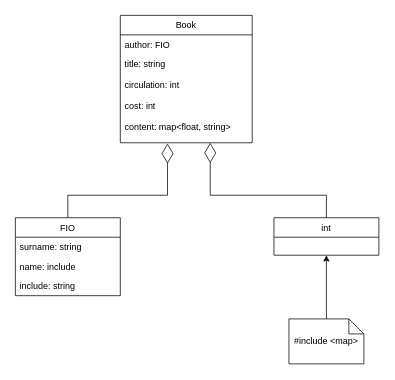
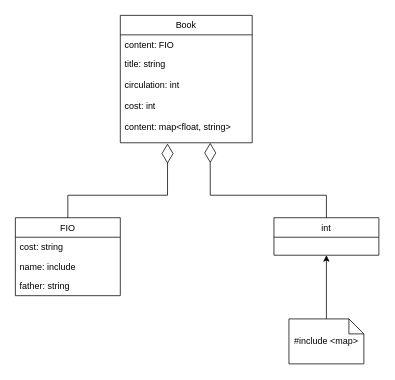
- <mxCell id="3" value="author: FIO" style="text;strokeColor=none;fillColor=none;align=left;verticalAlign=top;spacingLeft=4;spacingRight=4;overflow=hidden;rotatable=0;points=[[0,0.5],[1,0.5]];portConstraint=eastwest;" vertex="1" parent="2"><mxGeometry y="26" width="176" height="26" as="geometry" /></mxCell>
+ <mxCell id="3" value="content: FIO" style="text;strokeColor=none;fillColor=none;align=left;verticalAlign=top;spacingLeft=4;spacingRight=4;overflow=hidden;rotatable=0;points=[[0,0.5],[1,0.5]];portConstraint=eastwest;" vertex="1" parent="2"><mxGeometry y="26" width="176" height="26" as="geometry" /></mxCell>
- <mxCell id="6" value="surname: string" style="text;strokeColor=none;fillColor=none;align=left;verticalAlign=top;spacingLeft=4;spacingRight=4;overflow=hidden;rotatable=0;points=[[0,0.5],[1,0.5]];portConstraint=eastwest;" vertex="1" parent="5"><mxGeometry y="26" width="140" height="26" as="geometry" /></mxCell>
+ <mxCell id="6" value="cost: string" style="text;strokeColor=none;fillColor=none;align=left;verticalAlign=top;spacingLeft=4;spacingRight=4;overflow=hidden;rotatable=0;points=[[0,0.5],[1,0.5]];portConstraint=eastwest;" vertex="1" parent="5"><mxGeometry y="26" width="140" height="26" as="geometry" /></mxCell>
- <mxCell id="8" value="include: string" style="text;strokeColor=none;fillColor=none;align=left;verticalAlign=top;spacingLeft=4;spacingRight=4;overflow=hidden;rotatable=0;points=[[0,0.5],[1,0.5]];portConstraint=eastwest;" vertex="1" parent="5"><mxGeometry y="78" width="140" height="26" as="geometry" /></mxCell>
+ <mxCell id="8" value="father: string" style="text;strokeColor=none;fillColor=none;align=left;verticalAlign=top;spacingLeft=4;spacingRight=4;overflow=hidden;rotatable=0;points=[[0,0.5],[1,0.5]];portConstraint=eastwest;" vertex="1" parent="5"><mxGeometry y="78" width="140" height="26" as="geometry" /></mxCell>
